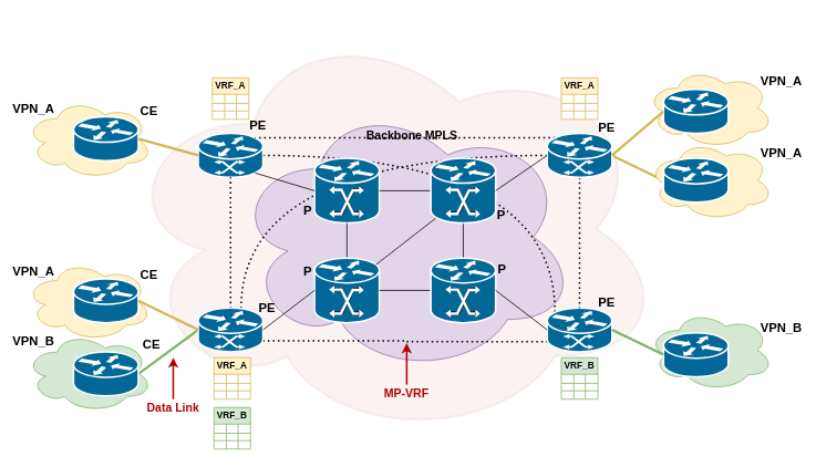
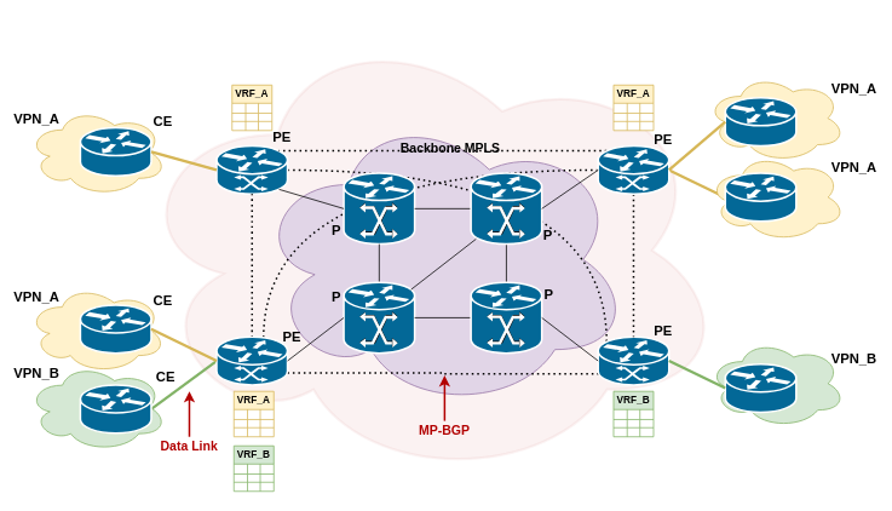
- <mxCell id="61" value="&lt;b&gt;&lt;font color=&quot;#b20000&quot; style=&quot;font-size: 14px&quot;&gt;MP-VRF&lt;/font&gt;&lt;/b&gt;" style="text;html=1;strokeColor=none;fillColor=none;align=center;verticalAlign=middle;whiteSpace=wrap;rounded=0;" vertex="1" parent="1"><mxGeometry x="450" y="462.5" width="78" height="20" as="geometry" /></mxCell>
+ <mxCell id="61" value="&lt;b&gt;&lt;font color=&quot;#b20000&quot; style=&quot;font-size: 14px&quot;&gt;MP-BGP&lt;/font&gt;&lt;/b&gt;" style="text;html=1;strokeColor=none;fillColor=none;align=center;verticalAlign=middle;whiteSpace=wrap;rounded=0;" vertex="1" parent="1"><mxGeometry x="450" y="462.5" width="78" height="20" as="geometry" /></mxCell>
